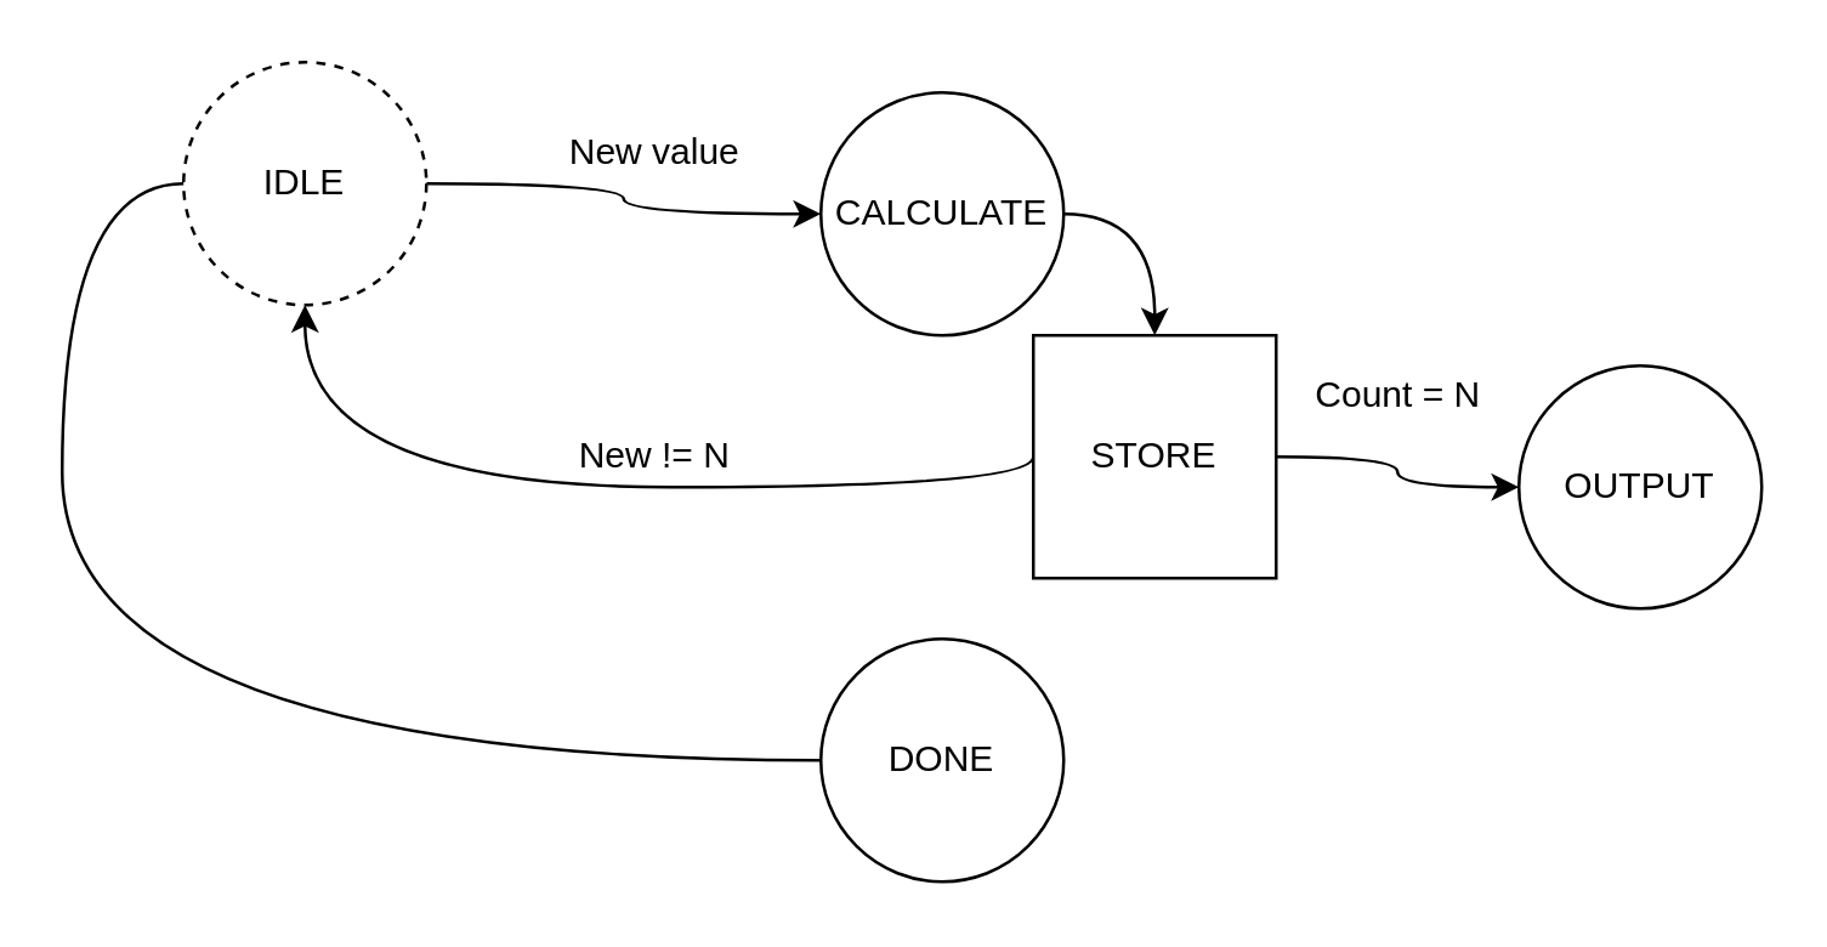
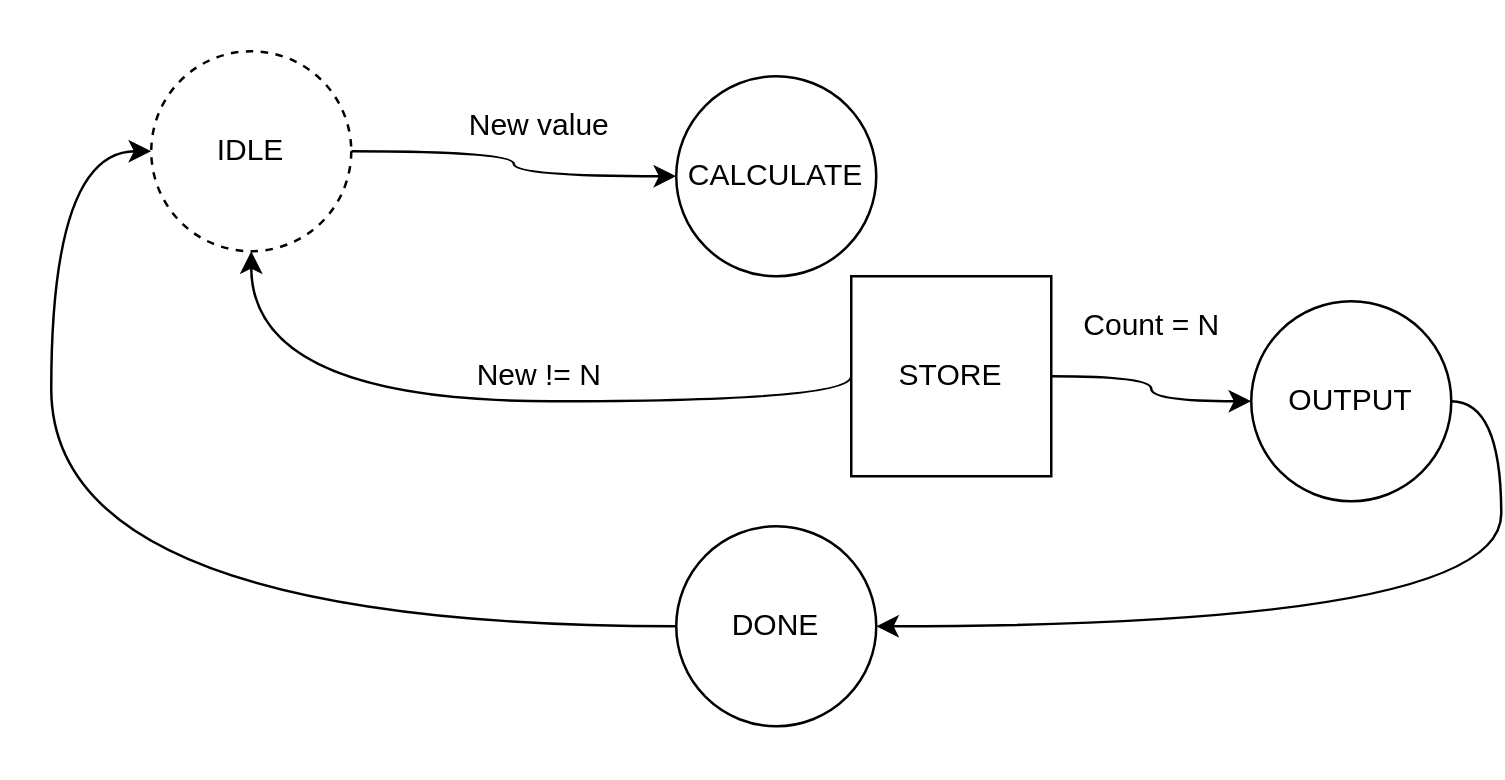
- <mxCell id="4" style="edgeStyle=orthogonalEdgeStyle;curved=1;rounded=0;orthogonalLoop=1;jettySize=auto;html=1;exitX=1;exitY=0.5;exitDx=0;exitDy=0;" edge="1" parent="1" source="5" target="8"><mxGeometry relative="1" as="geometry" /></mxCell>
- <mxCell id="11" style="edgeStyle=orthogonalEdgeStyle;curved=1;rounded=0;orthogonalLoop=1;jettySize=auto;html=1;exitX=0;exitY=0.5;exitDx=0;exitDy=0;entryX=0;entryY=0.5;entryDx=0;entryDy=0;endArrow=none;" edge="1" parent="1" source="12" target="3"><mxGeometry relative="1" as="geometry"><Array as="points"><mxPoint x="20" y="250" /><mxPoint x="20" y="60" /></Array></mxGeometry></mxCell>
+ <mxCell id="11" style="edgeStyle=orthogonalEdgeStyle;curved=1;rounded=0;orthogonalLoop=1;jettySize=auto;html=1;exitX=0;exitY=0.5;exitDx=0;exitDy=0;entryX=0;entryY=0.5;entryDx=0;entryDy=0;" edge="1" parent="1" source="12" target="3"><mxGeometry relative="1" as="geometry"><Array as="points"><mxPoint x="20" y="250" /><mxPoint x="20" y="60" /></Array></mxGeometry></mxCell>
+ <mxCell id="9" style="edgeStyle=orthogonalEdgeStyle;curved=1;rounded=0;orthogonalLoop=1;jettySize=auto;html=1;exitX=1;exitY=0.5;exitDx=0;exitDy=0;entryX=1;entryY=0.5;entryDx=0;entryDy=0;" edge="1" parent="1" source="10" target="12"><mxGeometry relative="1" as="geometry" /></mxCell>
